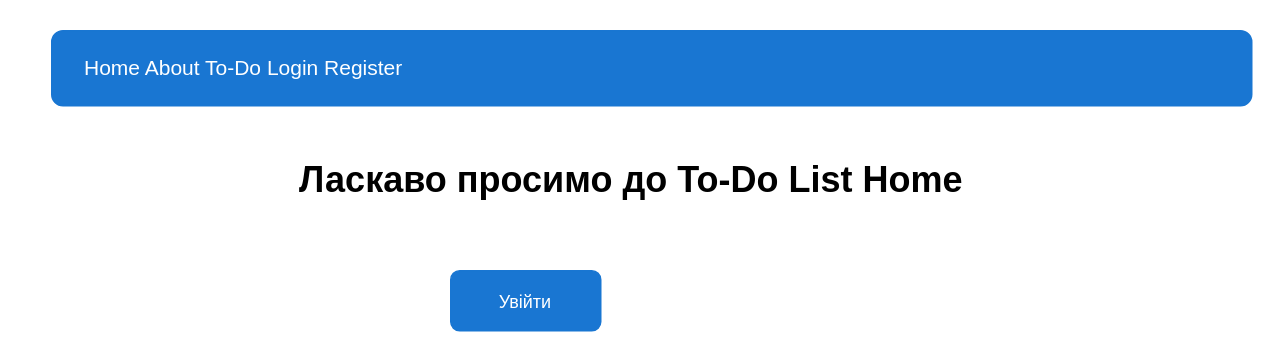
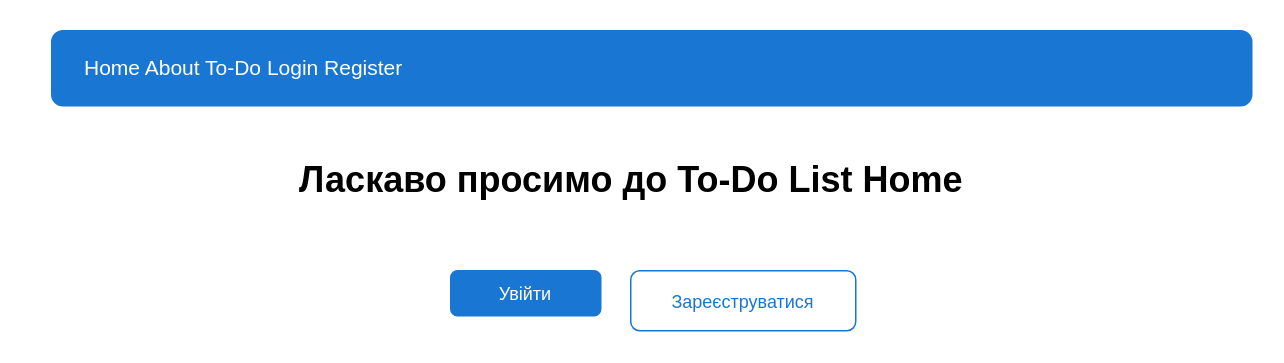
- <mxCell id="5" value="Увійти" style="rounded=1;fillColor=#1976d2;strokeColor=#1976d2;fontColor=#ffffff;" parent="1" vertex="1"><mxGeometry x="300" y="180" width="100" height="40" as="geometry" /></mxCell>
+ <mxCell id="5" value="Увійти" style="rounded=1;fillColor=#1976d2;strokeColor=#1976d2;fontColor=#ffffff;" parent="1" vertex="1"><mxGeometry x="300" y="180" width="100" height="30" as="geometry" /></mxCell>
+ <mxCell id="6" value="Зареєструватися" style="rounded=1;fillColor=#ffffff;strokeColor=#1976d2;fontColor=#1976d2;" parent="1" vertex="1"><mxGeometry x="420" y="180" width="150" height="40" as="geometry" /></mxCell>
